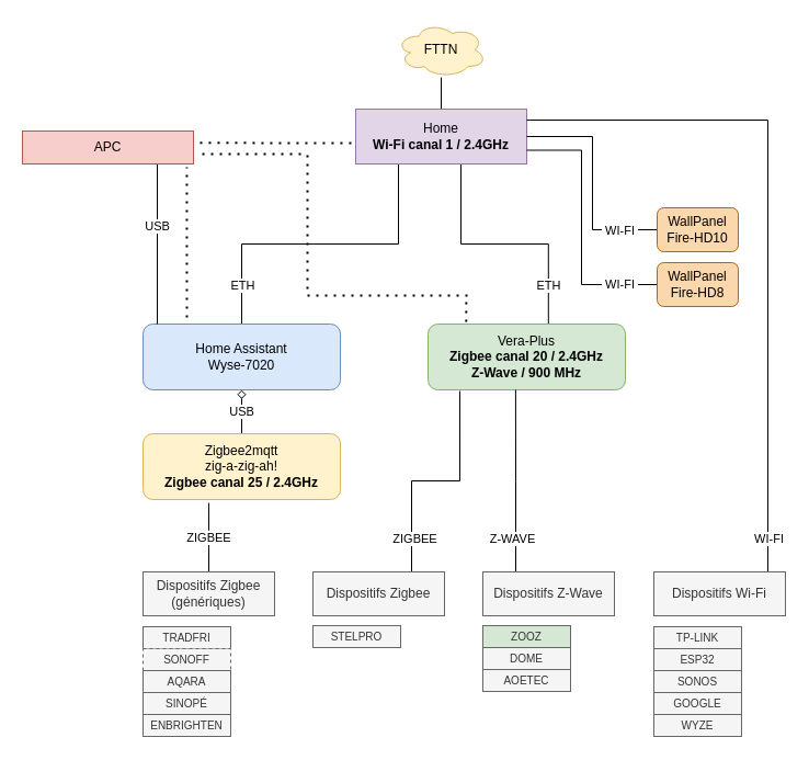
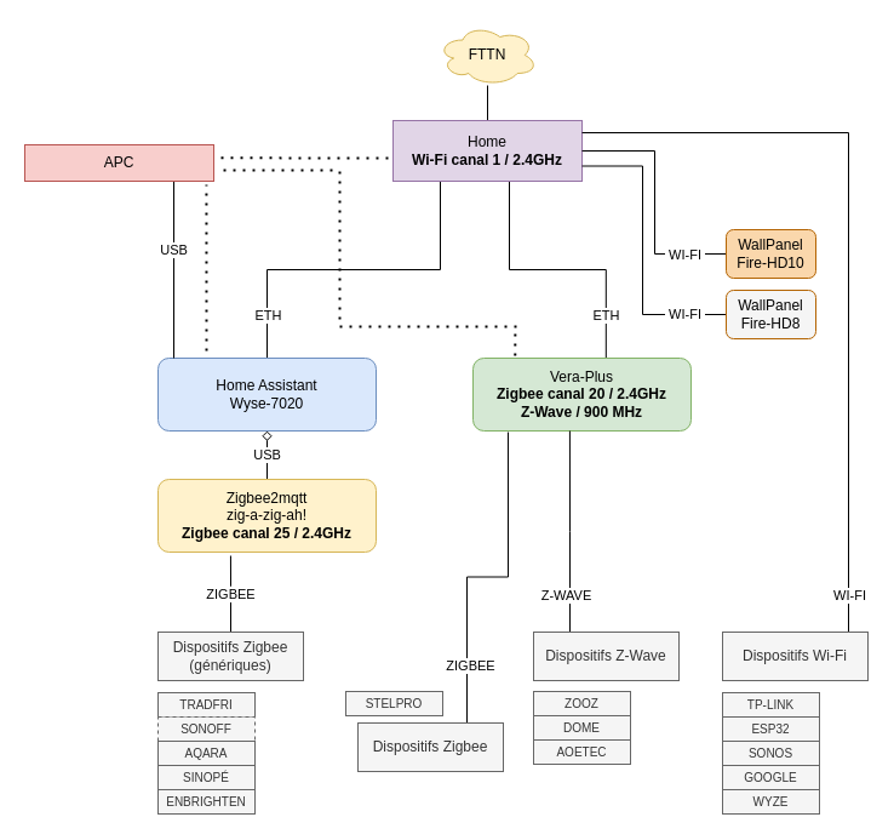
- <mxCell id="46" value="WallPanel&lt;br&gt;Fire-HD8" style="rounded=1;whiteSpace=wrap;html=1;fillColor=#fad7ac;strokeColor=#b46504;" vertex="1" parent="1"><mxGeometry x="599" y="239" width="74" height="40" as="geometry" /></mxCell>
+ <mxCell id="46" value="WallPanel&lt;br&gt;Fire-HD8" style="rounded=1;whiteSpace=wrap;html=1;fillColor=#f5f5f5;strokeColor=#b46504;" vertex="1" parent="1"><mxGeometry x="599" y="239" width="74" height="40" as="geometry" /></mxCell>
- <mxCell id="20" value="Dispositifs Zigbee" style="rounded=0;whiteSpace=wrap;html=1;fillColor=#f5f5f5;strokeColor=#666666;fontColor=#333333;" parent="1" vertex="1"><mxGeometry x="285" y="521" width="120" height="40" as="geometry" /></mxCell>
+ <mxCell id="20" value="Dispositifs Zigbee" style="rounded=0;whiteSpace=wrap;html=1;fillColor=#f5f5f5;strokeColor=#666666;fontColor=#333333;" parent="1" vertex="1"><mxGeometry x="295" y="596" width="120" height="40" as="geometry" /></mxCell>
- <mxCell id="42" value="ZOOZ" style="rounded=0;whiteSpace=wrap;html=1;fillColor=#d5e8d4;strokeColor=#666666;fontColor=#333333;fontSize=10;" vertex="1" parent="1"><mxGeometry x="440" y="570" width="80" height="20" as="geometry" /></mxCell>
+ <mxCell id="42" value="ZOOZ" style="rounded=0;whiteSpace=wrap;html=1;fillColor=#f5f5f5;strokeColor=#666666;fontColor=#333333;fontSize=10;" vertex="1" parent="1"><mxGeometry x="440" y="570" width="80" height="20" as="geometry" /></mxCell>
